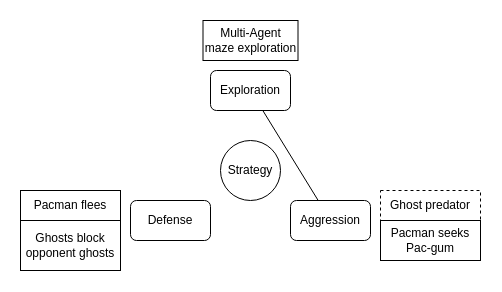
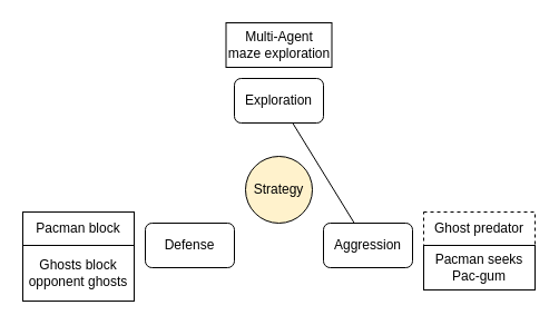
- <mxCell id="11" value="Strategy" style="ellipse;whiteSpace=wrap;html=1;aspect=fixed;" parent="1" vertex="1"><mxGeometry x="220" y="140" width="60" height="60" as="geometry" /></mxCell>
+ <mxCell id="11" value="Strategy" style="ellipse;whiteSpace=wrap;html=1;aspect=fixed;fillColor=#fff2cc;" parent="1" vertex="1"><mxGeometry x="220" y="140" width="60" height="60" as="geometry" /></mxCell>
- <mxCell id="6" value="Pacman flees" style="rounded=0;whiteSpace=wrap;html=1;" parent="1" vertex="1"><mxGeometry x="20" y="190" width="100" height="30" as="geometry" /></mxCell>
+ <mxCell id="6" value="Pacman block" style="rounded=0;whiteSpace=wrap;html=1;" parent="1" vertex="1"><mxGeometry x="20" y="190" width="100" height="30" as="geometry" /></mxCell>
